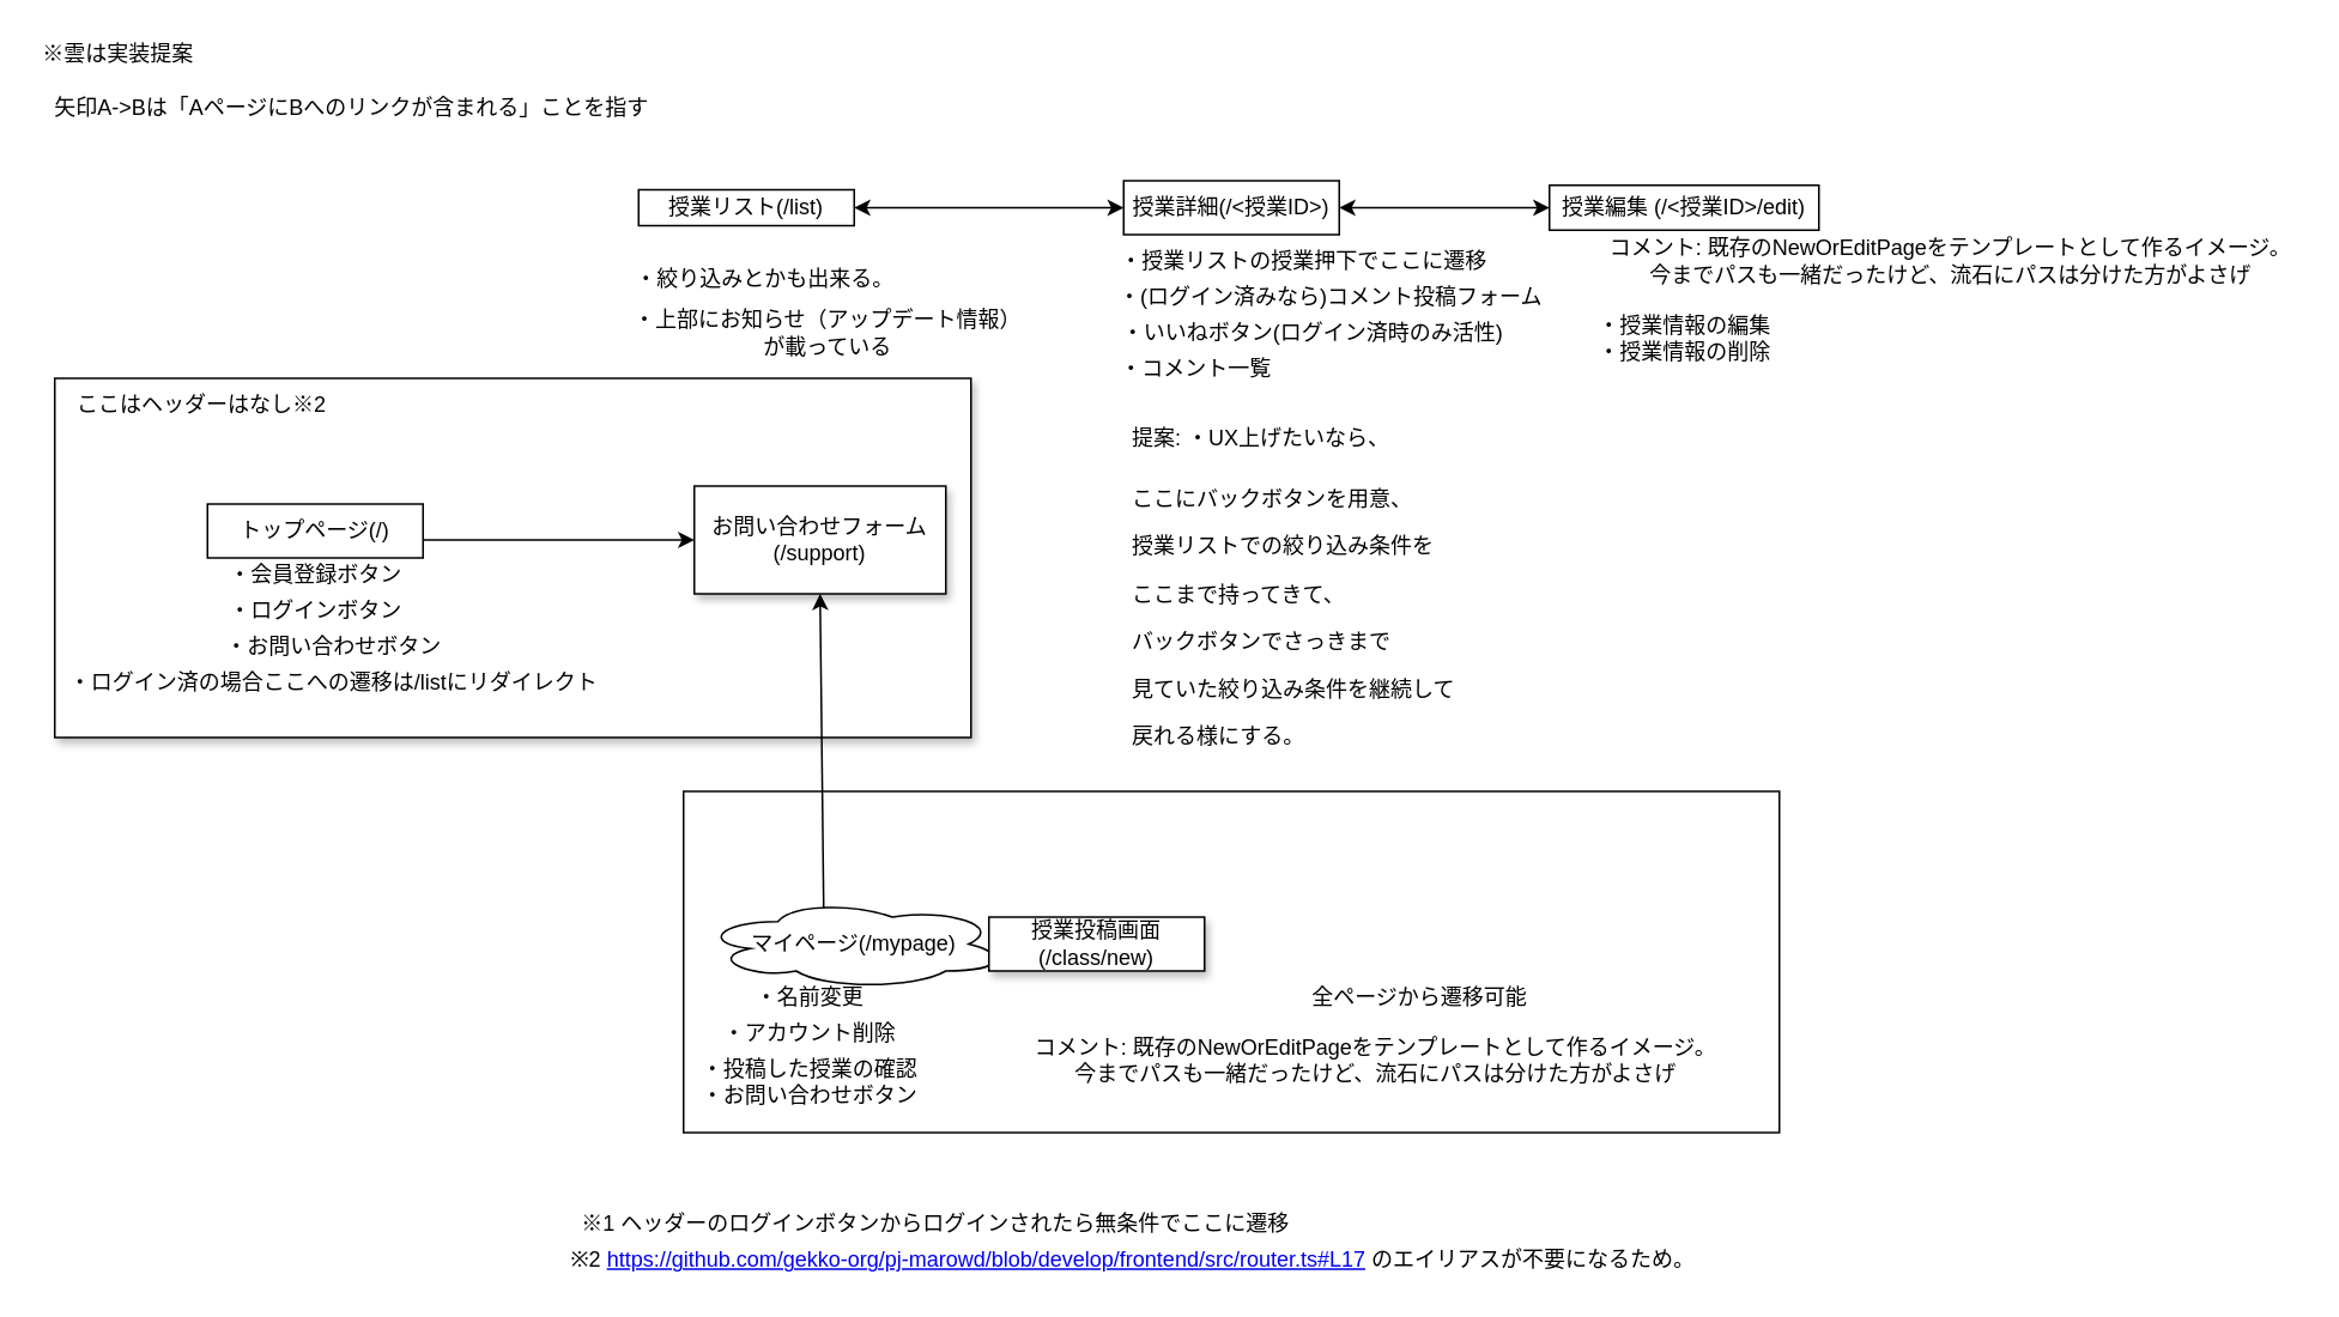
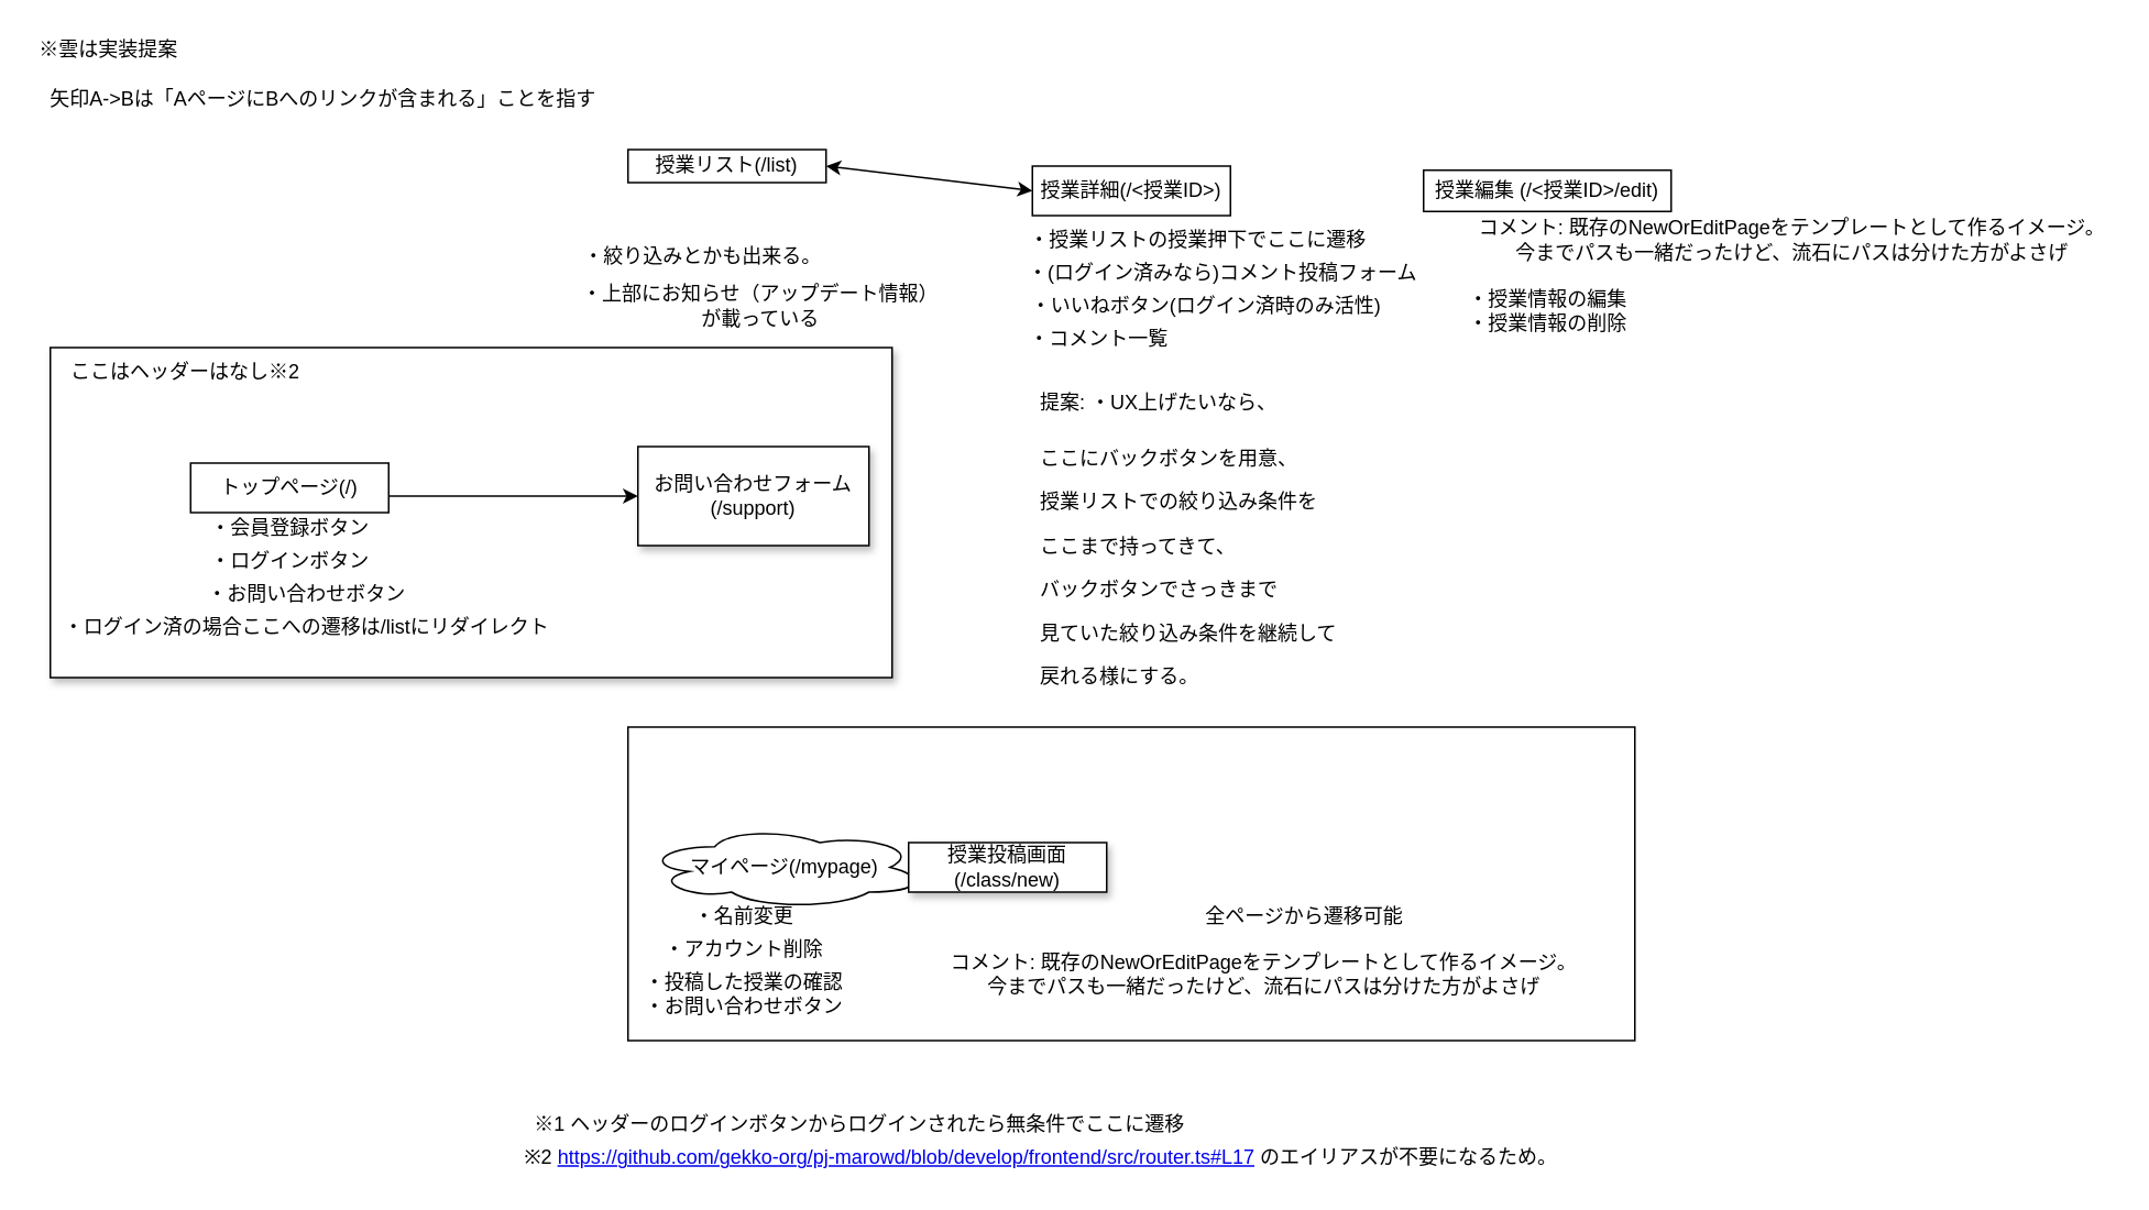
- <mxCell id="14" value="授業リスト(/list)" style="rounded=0;whiteSpace=wrap;html=1;" parent="1" vertex="1"><mxGeometry x="355" y="105" width="120" height="20" as="geometry" /></mxCell>
+ <mxCell id="14" value="授業リスト(/list)" style="rounded=0;whiteSpace=wrap;html=1;" parent="1" vertex="1"><mxGeometry x="380" y="90" width="120" height="20" as="geometry" /></mxCell>
- <mxCell id="20" value="" style="endArrow=classic;startArrow=classic;html=1;exitX=1;exitY=0.5;exitDx=0;exitDy=0;entryX=0;entryY=0.5;entryDx=0;entryDy=0;" edge="1" parent="1" source="17" target="19"><mxGeometry width="50" height="50" relative="1" as="geometry"><mxPoint x="920" y="260" as="sourcePoint" /><mxPoint x="970" y="210" as="targetPoint" /></mxGeometry></mxCell>
- <mxCell id="34" value="" style="endArrow=classic;html=1;entryX=0.5;entryY=1;entryDx=0;entryDy=0;exitX=0.4;exitY=0.1;exitDx=0;exitDy=0;exitPerimeter=0;" edge="1" parent="1" source="10" target="33"><mxGeometry width="50" height="50" relative="1" as="geometry"><mxPoint x="320" y="520" as="sourcePoint" /><mxPoint x="370" y="470" as="targetPoint" /></mxGeometry></mxCell>
